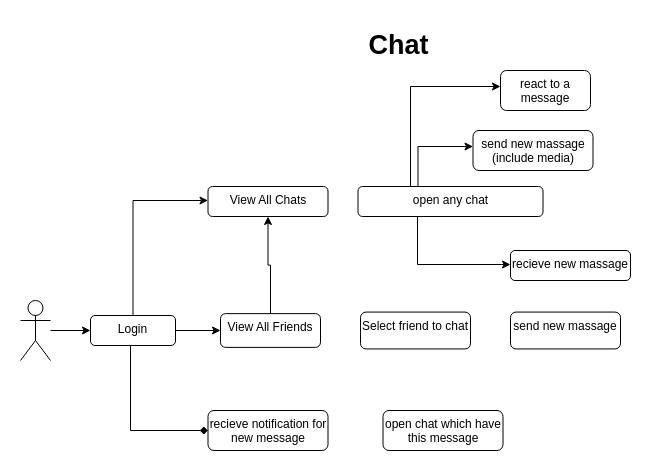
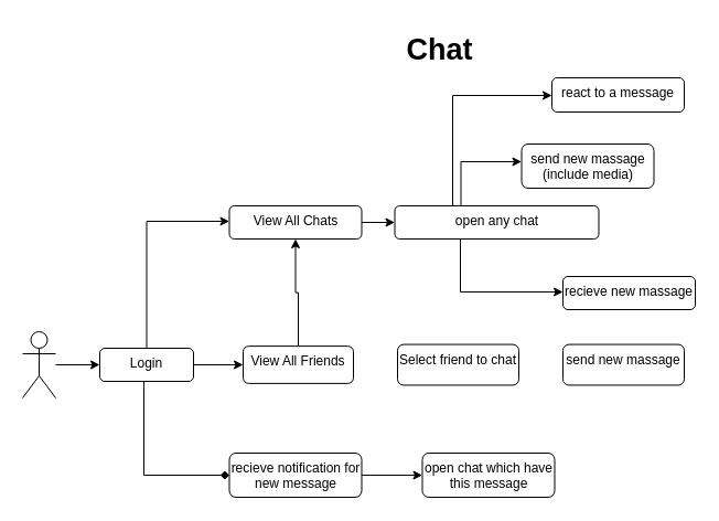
- <mxCell id="20" value="react to a message" style="whiteSpace=wrap;html=1;verticalAlign=top;rounded=1;" parent="1" vertex="1"><mxGeometry x="500" y="70" width="90" height="40" as="geometry" /></mxCell>
+ <mxCell id="20" value="react to a message" style="whiteSpace=wrap;html=1;verticalAlign=top;rounded=1;" parent="1" vertex="1"><mxGeometry x="500" y="70" width="120" height="31" as="geometry" /></mxCell>
+ <mxCell id="6" value="" style="edgeStyle=orthogonalEdgeStyle;rounded=0;orthogonalLoop=1;jettySize=auto;html=1;exitX=1;exitY=0.5;exitDx=0;exitDy=0;" parent="1" source="11" target="15" edge="1"><mxGeometry relative="1" as="geometry"><Array as="points"><mxPoint x="327.5" y="201" /></Array></mxGeometry></mxCell>
+ <mxCell id="21" value="" style="edgeStyle=orthogonalEdgeStyle;rounded=0;orthogonalLoop=1;jettySize=auto;html=1;" parent="1" source="22" target="23" edge="1"><mxGeometry relative="1" as="geometry" /></mxCell>
